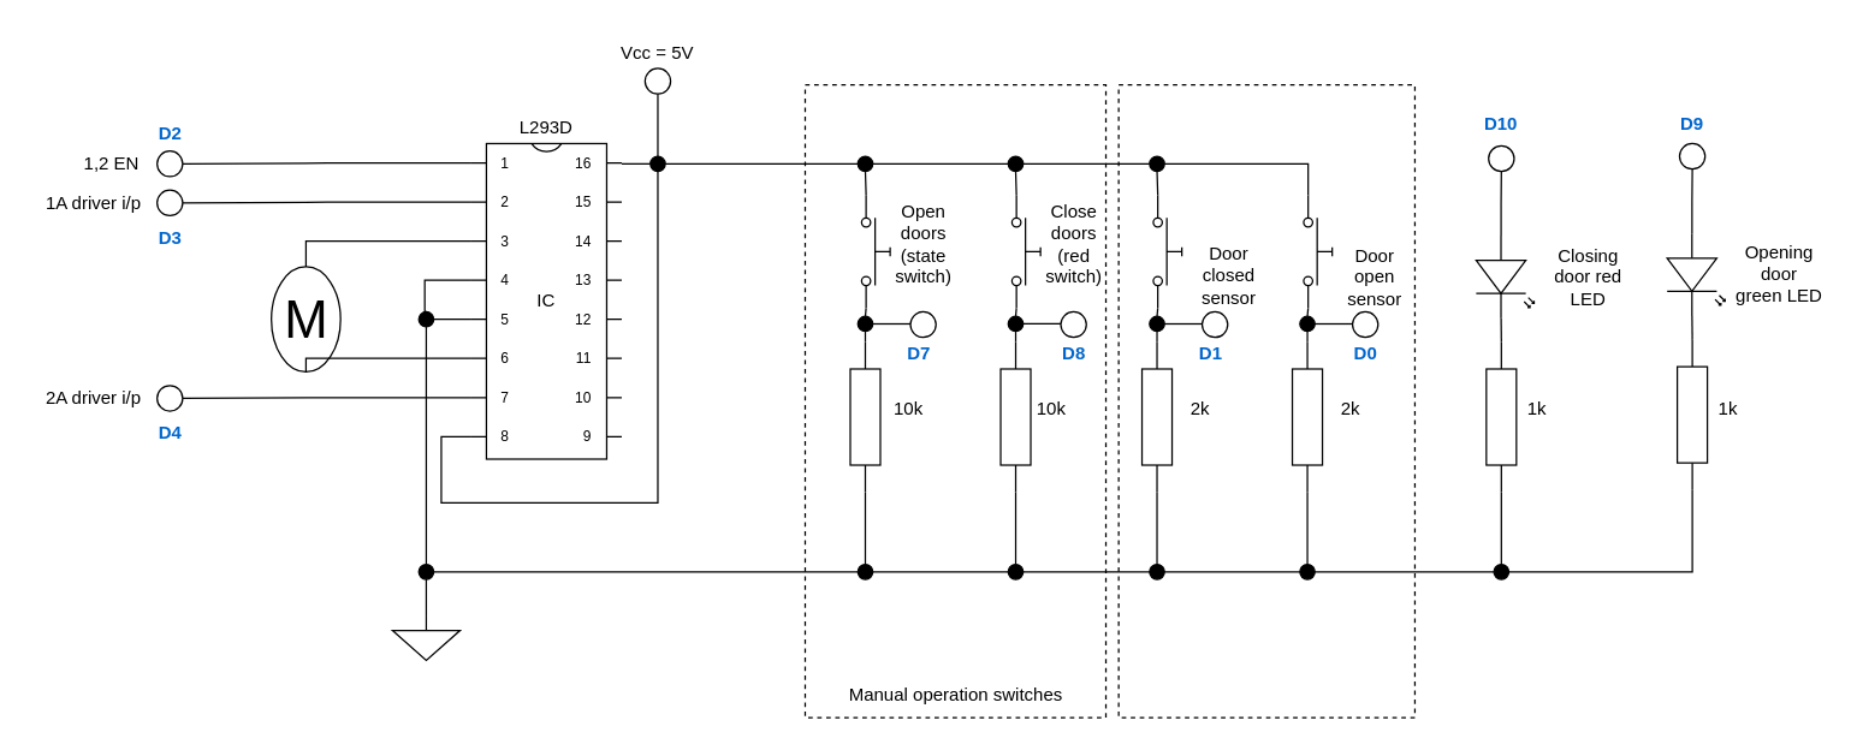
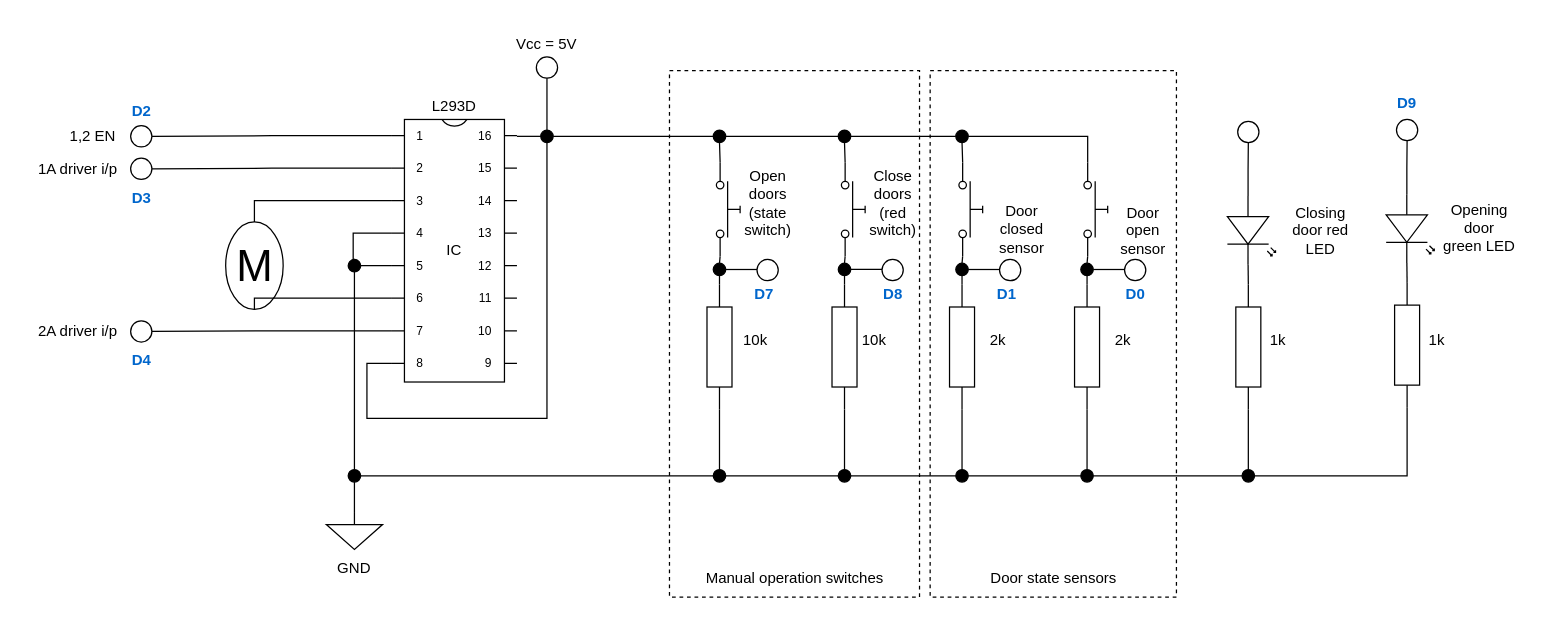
- <mxCell id="110" value="&lt;b&gt;&lt;font color=&quot;#0066cc&quot;&gt;D10&lt;/font&gt;&lt;/b&gt;" style="text;html=1;strokeColor=none;fillColor=none;align=center;verticalAlign=middle;whiteSpace=wrap;rounded=0;" vertex="1" parent="1"><mxGeometry x="976.25" y="66.5" width="43.5" height="30" as="geometry" /></mxCell>
+ <mxCell id="100" value="GND" style="text;html=1;strokeColor=none;fillColor=none;align=center;verticalAlign=middle;whiteSpace=wrap;rounded=0;" vertex="1" parent="1"><mxGeometry x="253" y="439" width="60" height="30" as="geometry" /></mxCell>
+ <mxCell id="103" value="Door state sensors" style="text;html=1;strokeColor=none;fillColor=none;align=center;verticalAlign=middle;whiteSpace=wrap;rounded=0;" vertex="1" parent="1"><mxGeometry x="743.5" y="447" width="196.5" height="30" as="geometry" /></mxCell>
